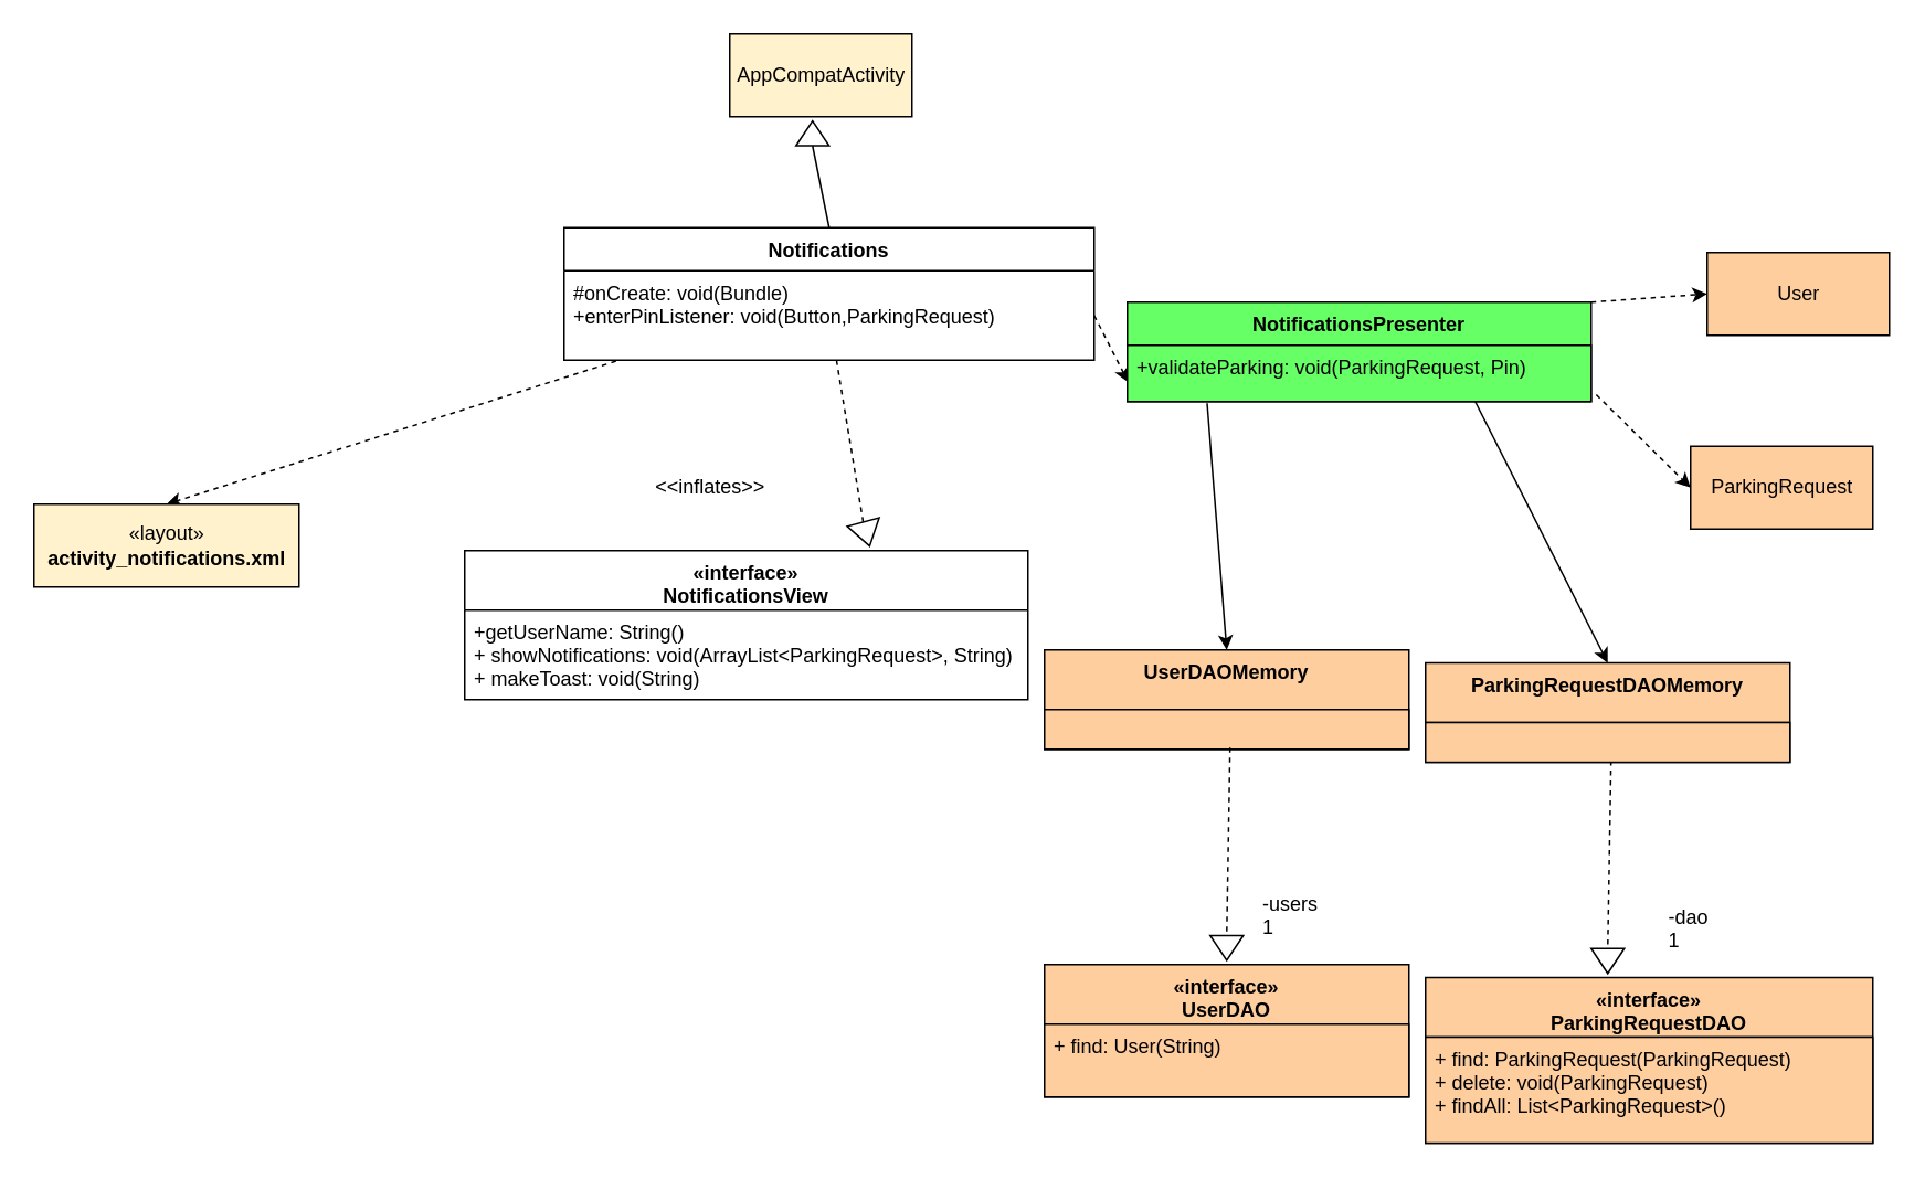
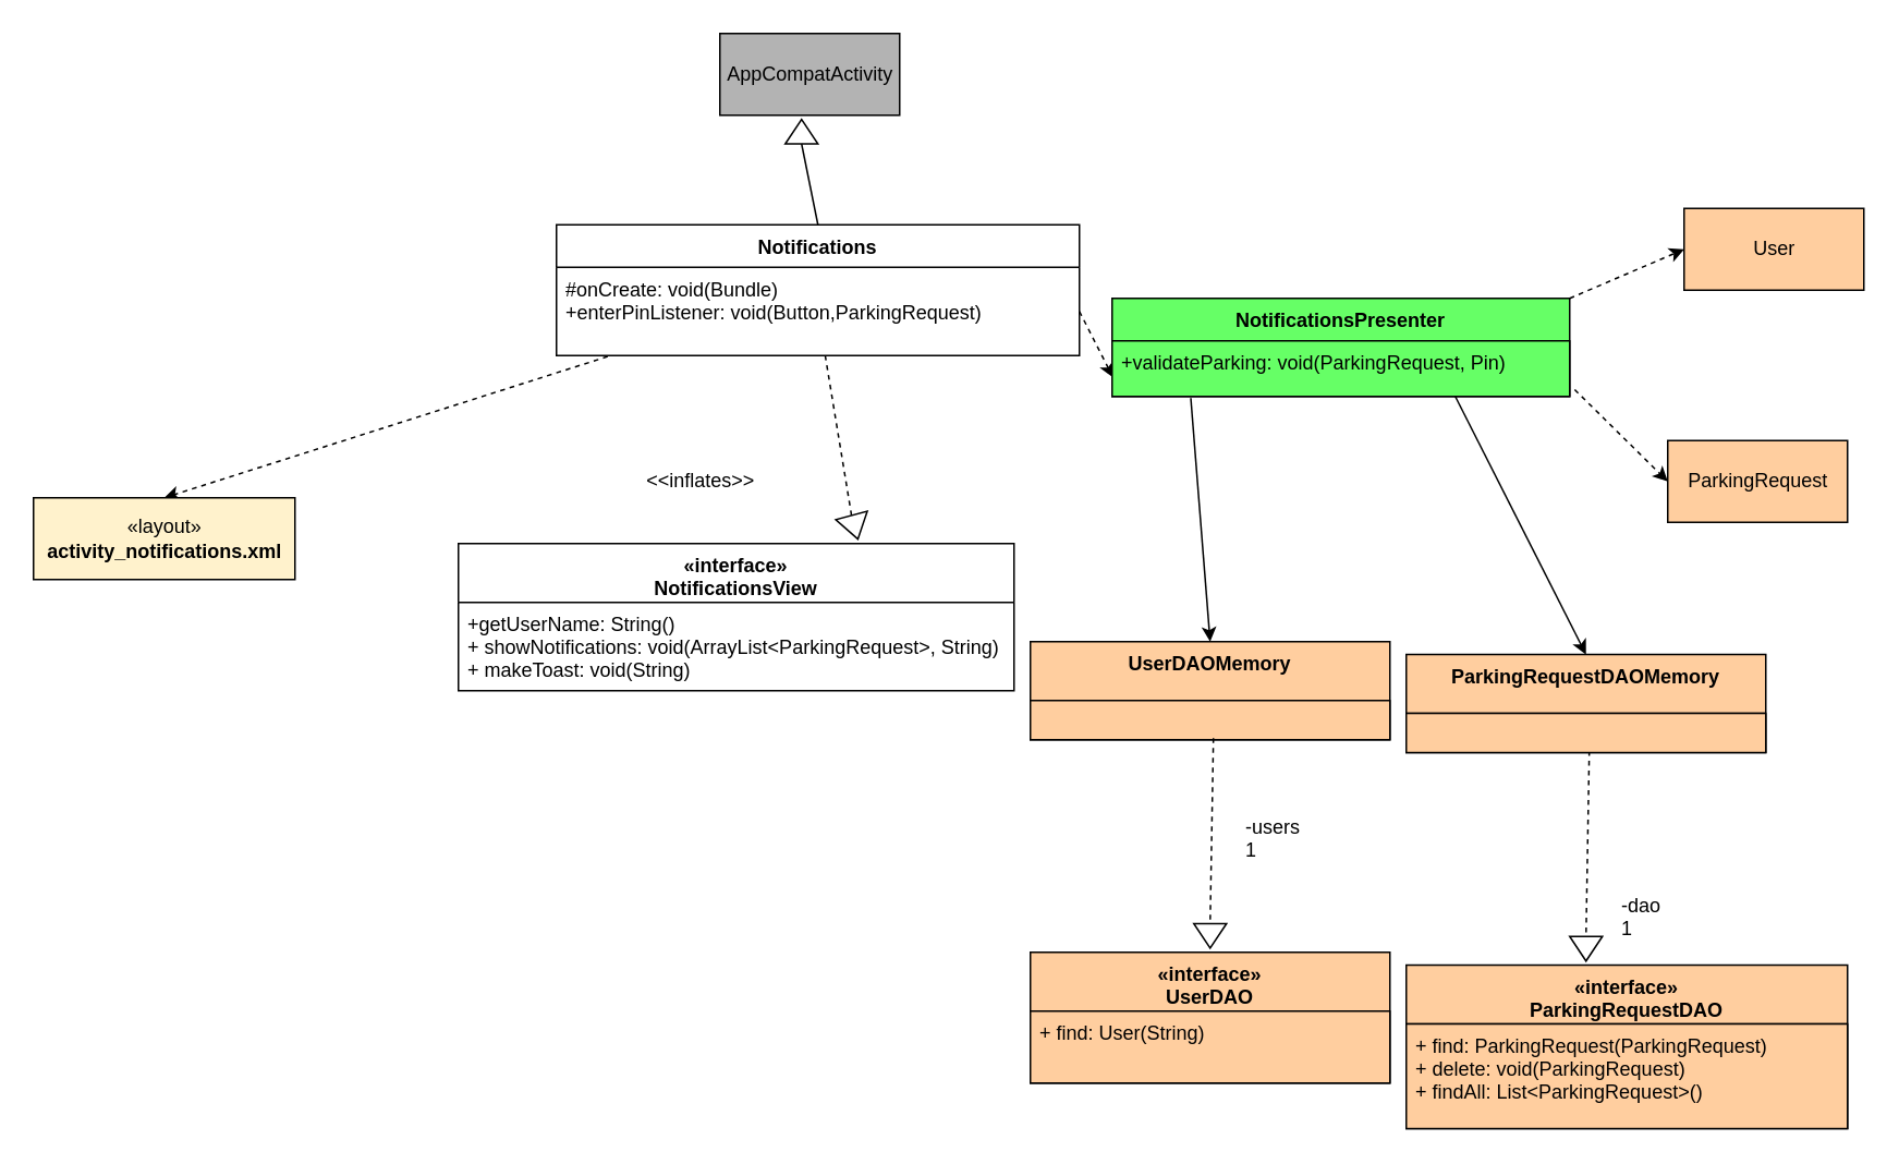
- <mxCell id="2" value="AppCompatActivity" style="html=1;fillColor=#fff2cc;strokeColor=#000000;" parent="1" vertex="1"><mxGeometry x="440" y="20" width="110" height="50" as="geometry" /></mxCell>
+ <mxCell id="2" value="AppCompatActivity" style="html=1;fillColor=#B3B3B3;strokeColor=#000000;" parent="1" vertex="1"><mxGeometry x="440" y="20" width="110" height="50" as="geometry" /></mxCell>
- <mxCell id="15" value="User" style="html=1;strokeColor=#000000;fillColor=#FFCE9F;gradientColor=none;" parent="1" vertex="1"><mxGeometry x="1030" y="152" width="110" height="50" as="geometry" /></mxCell>
+ <mxCell id="15" value="User" style="html=1;strokeColor=#000000;fillColor=#FFCE9F;gradientColor=none;" parent="1" vertex="1"><mxGeometry x="1030" y="127" width="110" height="50" as="geometry" /></mxCell>
- <mxCell id="24" value="-users&lt;br&gt;1" style="text;html=1;" parent="1" vertex="1"><mxGeometry x="760" y="532" width="50" height="30" as="geometry" /></mxCell>
+ <mxCell id="24" value="-users&lt;br&gt;1" style="text;html=1;" parent="1" vertex="1"><mxGeometry x="760" y="492" width="50" height="30" as="geometry" /></mxCell>
- <mxCell id="30" value="-dao&lt;br&gt;1" style="text;html=1;" parent="1" vertex="1"><mxGeometry x="1005" y="539.85" width="50" height="30" as="geometry" /></mxCell>
+ <mxCell id="30" value="-dao&lt;br&gt;1" style="text;html=1;" parent="1" vertex="1"><mxGeometry x="990" y="539.85" width="50" height="30" as="geometry" /></mxCell>
